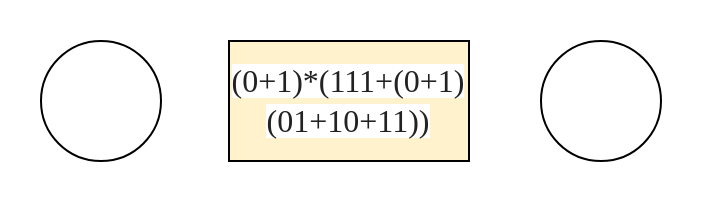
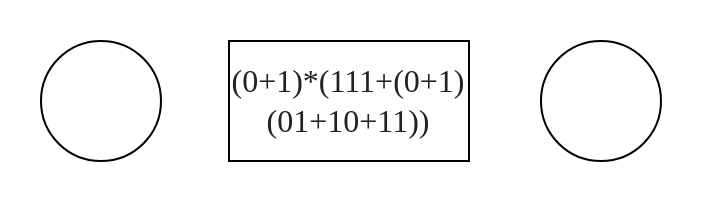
- <mxCell id="4" value="&lt;span style=&quot;color: rgb(34 , 34 , 34) ; font-family: &amp;#34;times new roman&amp;#34; , serif ; font-size: 16px ; background-color: rgb(255 , 255 , 255)&quot;&gt;(0+1)*(111+(0+1)(01+10+11))&lt;/span&gt;" style="rounded=1;whiteSpace=wrap;html=1;arcSize=0;fillColor=#fff2cc;" vertex="1" parent="1"><mxGeometry x="114" y="20" width="120" height="60" as="geometry" /></mxCell>
+ <mxCell id="4" value="&lt;span style=&quot;color: rgb(34 , 34 , 34) ; font-family: &amp;#34;times new roman&amp;#34; , serif ; font-size: 16px ; background-color: rgb(255 , 255 , 255)&quot;&gt;(0+1)*(111+(0+1)(01+10+11))&lt;/span&gt;" style="rounded=1;whiteSpace=wrap;html=1;arcSize=0;" vertex="1" parent="1"><mxGeometry x="114" y="20" width="120" height="60" as="geometry" /></mxCell>
